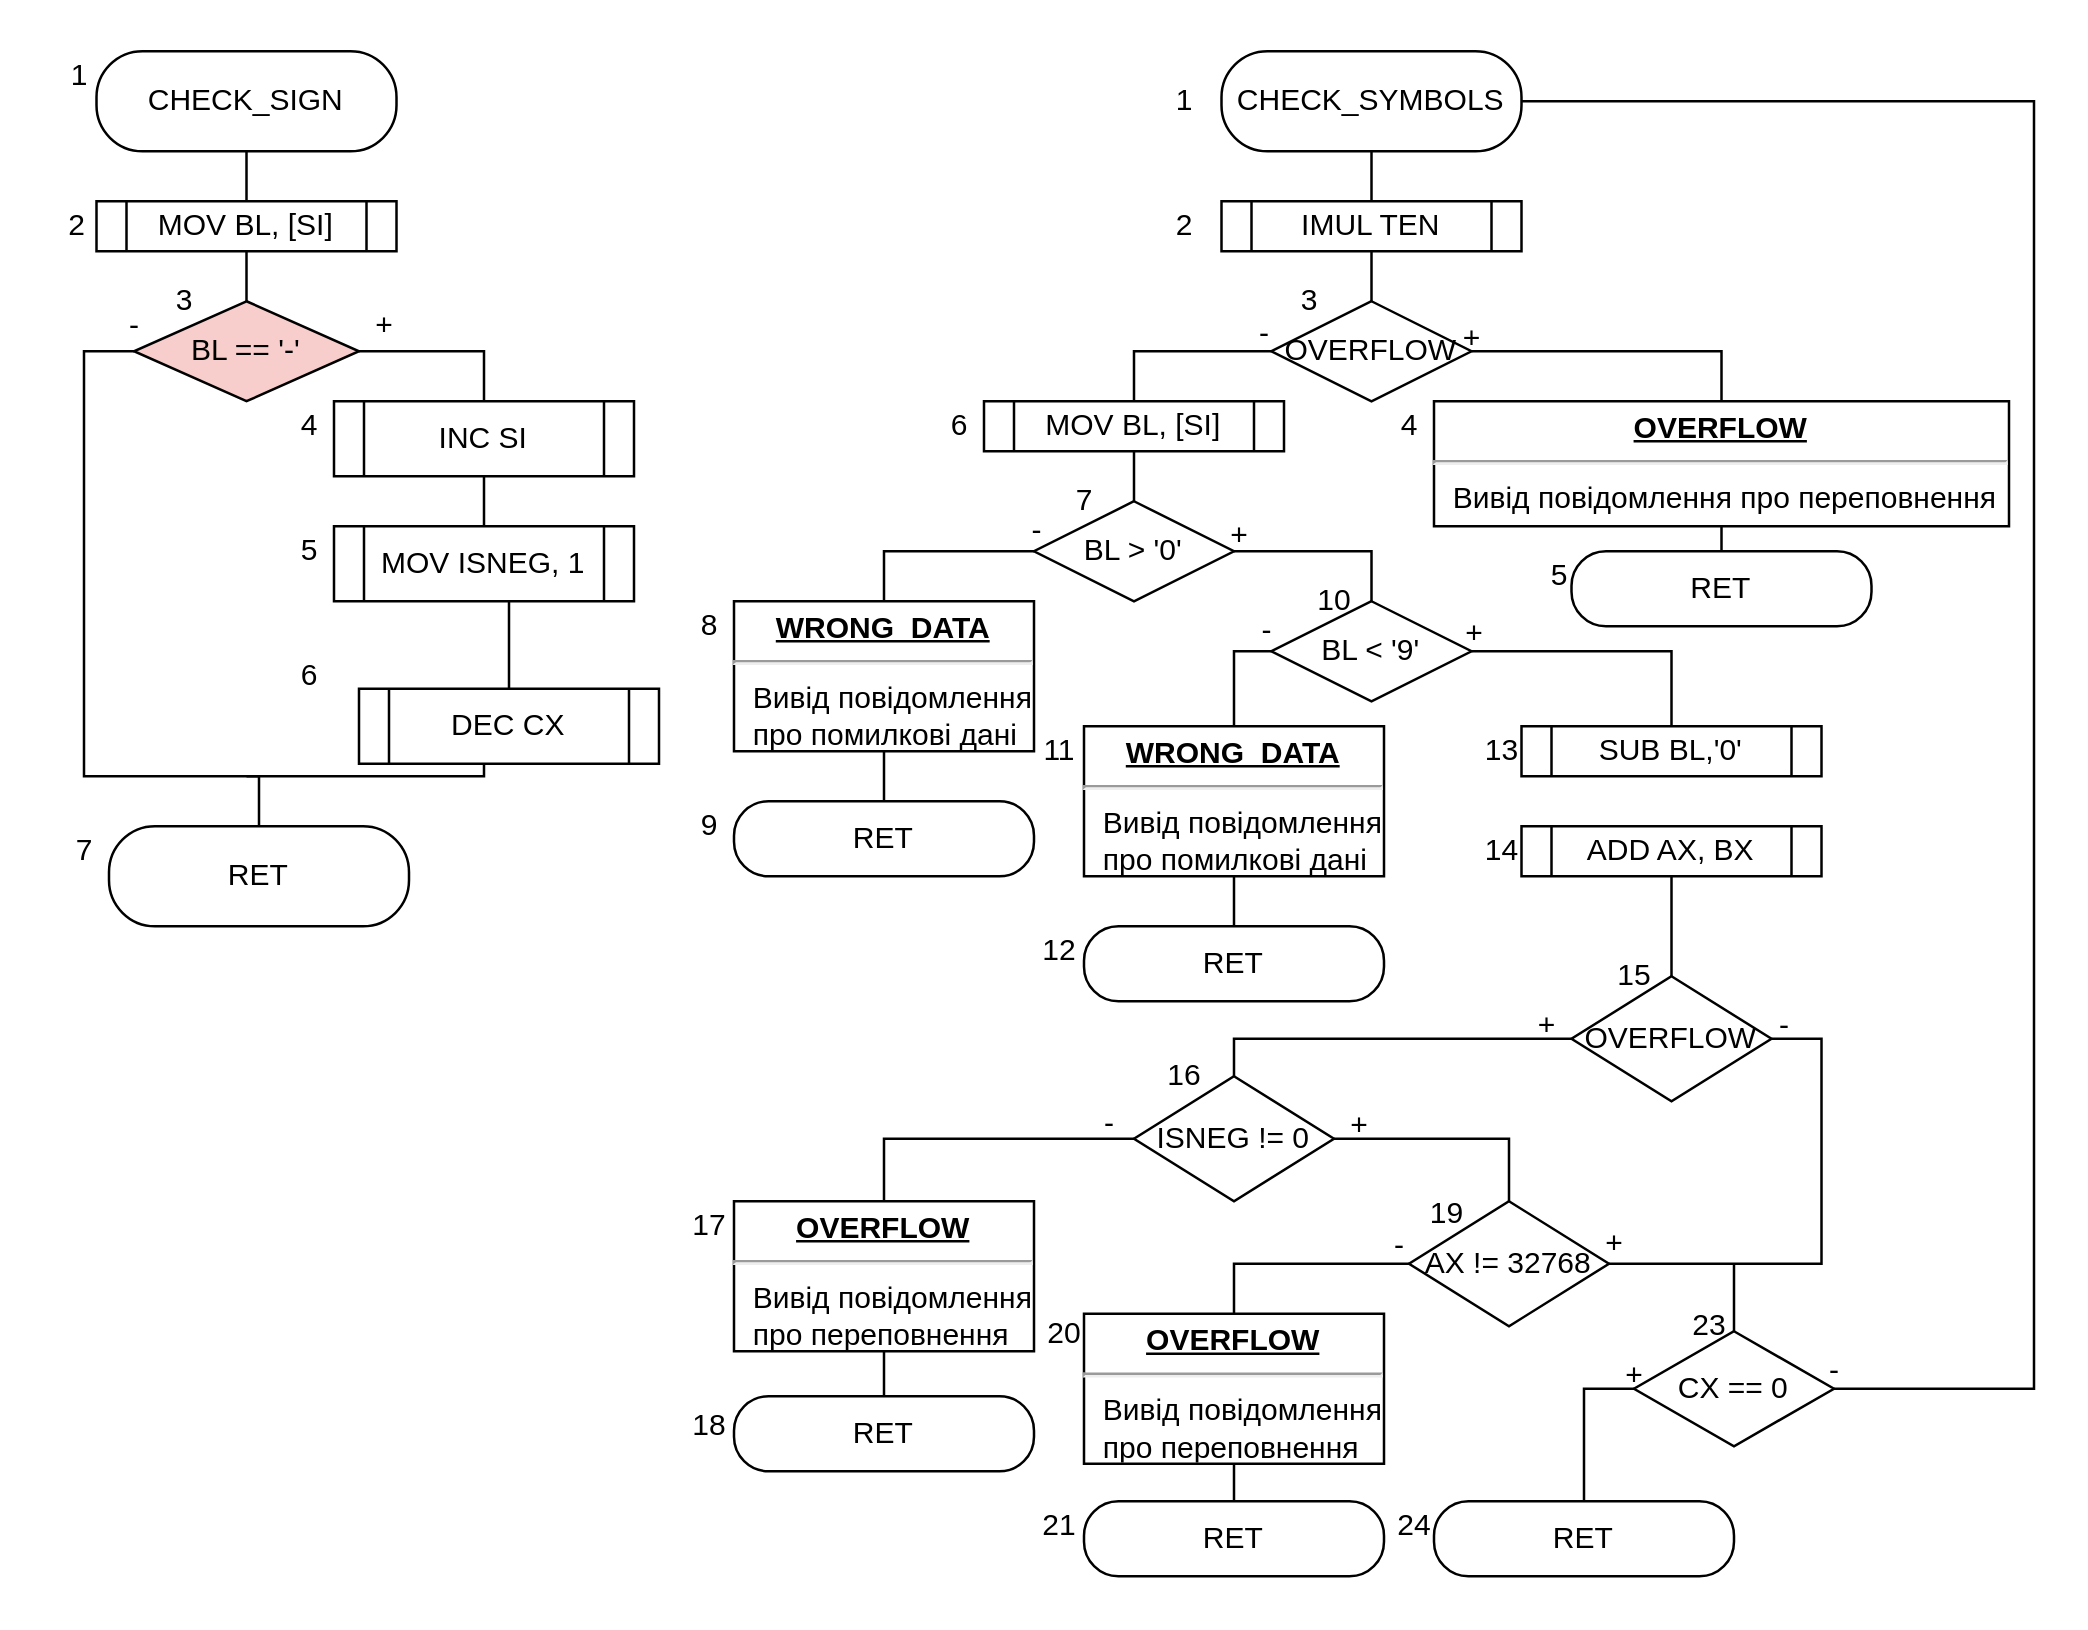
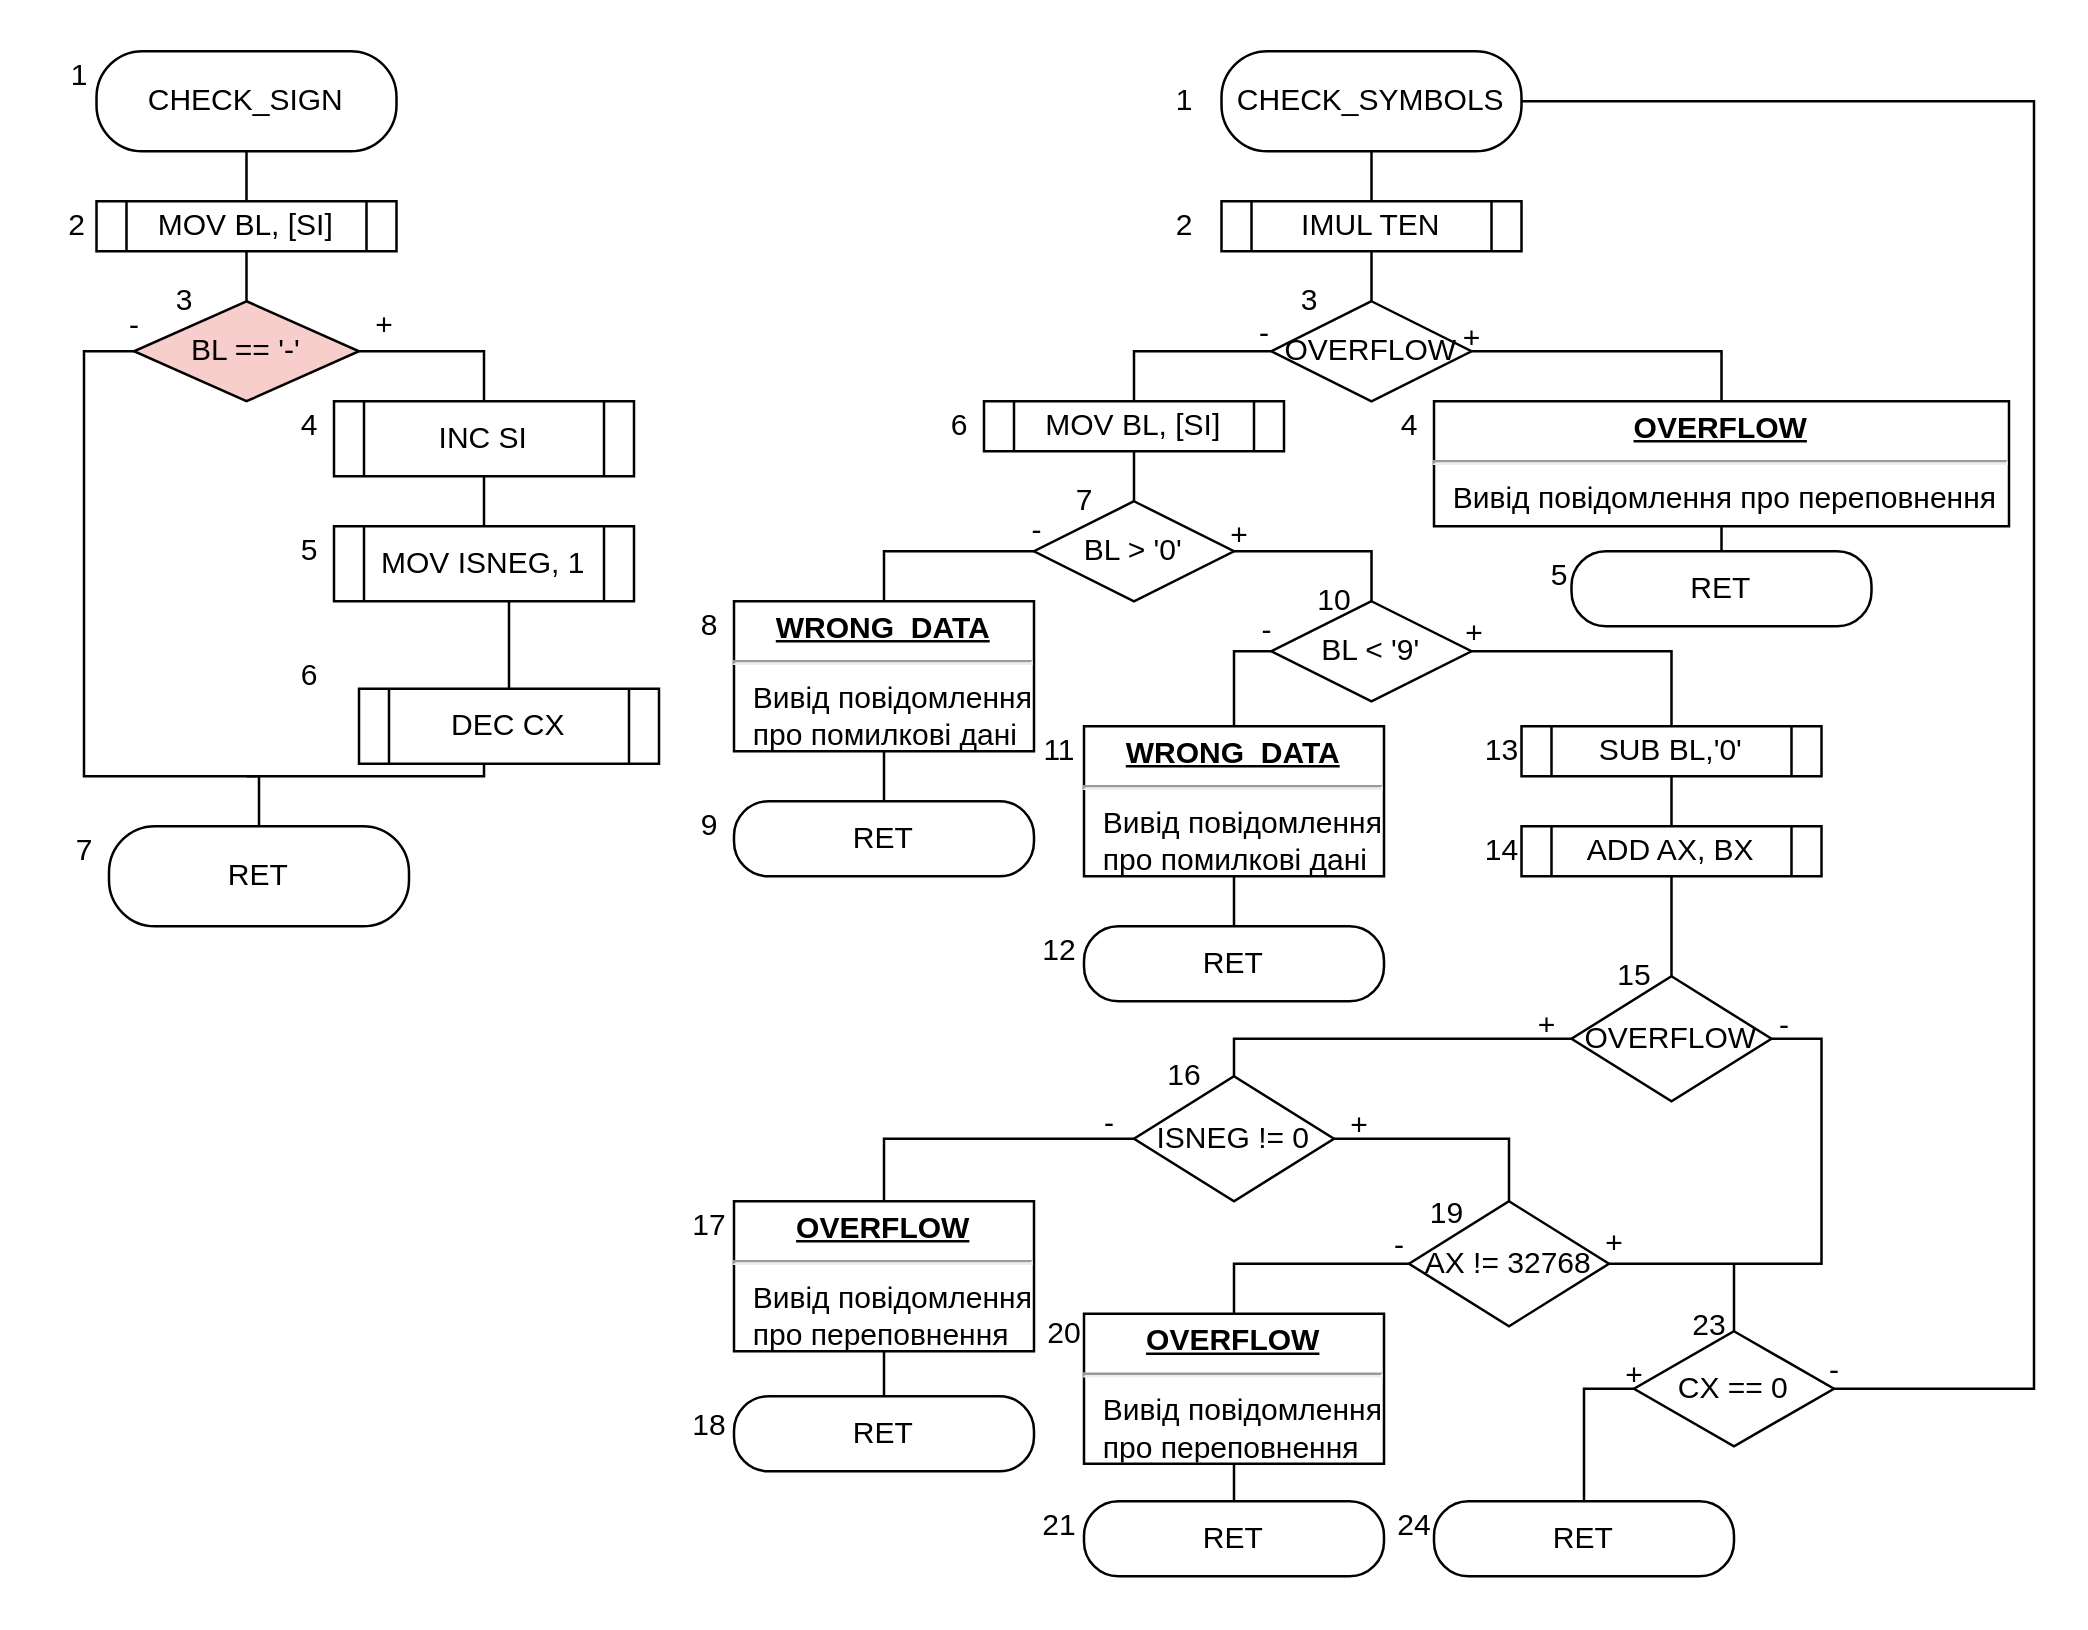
+ <mxCell id="39" style="edgeStyle=orthogonalEdgeStyle;rounded=0;orthogonalLoop=1;jettySize=auto;html=1;exitX=0.5;exitY=1;exitDx=0;exitDy=0;entryX=0.5;entryY=0;entryDx=0;entryDy=0;endArrow=none;endFill=0;" edge="1" parent="1" source="40" target="42"><mxGeometry relative="1" as="geometry" /></mxCell>
